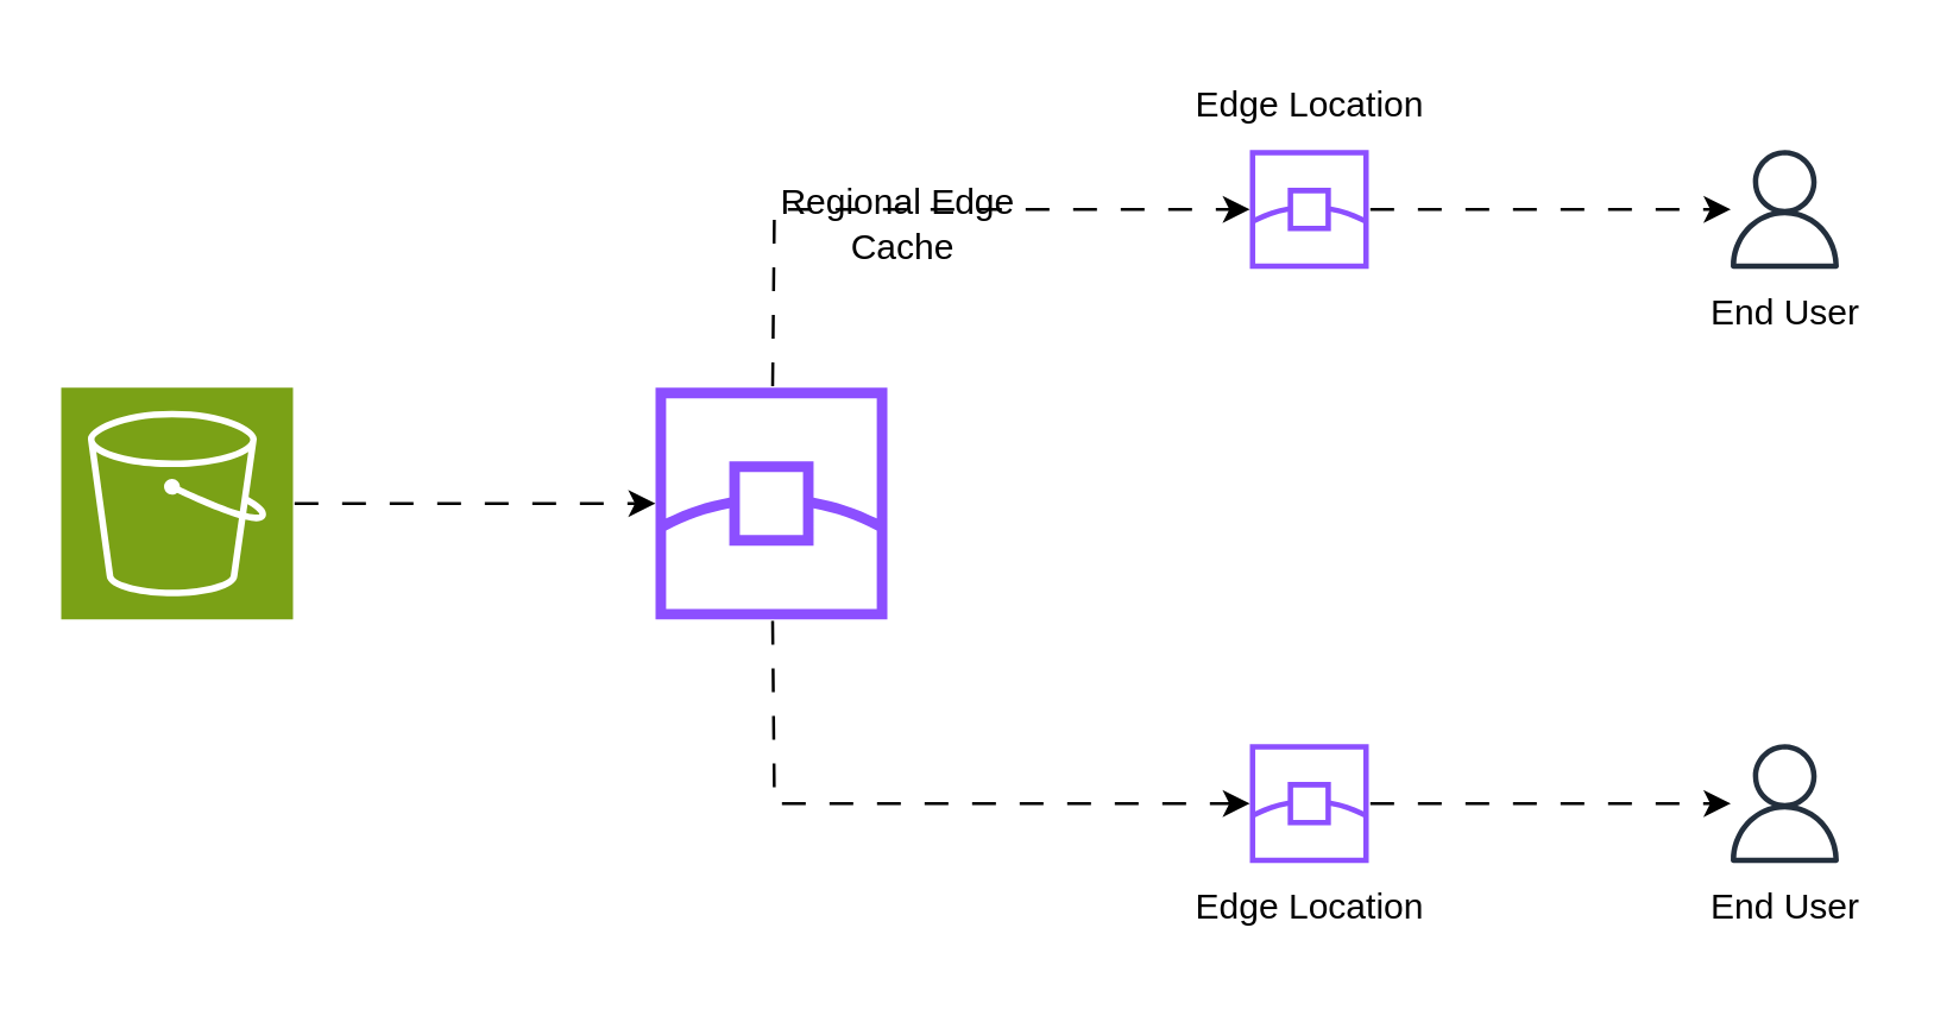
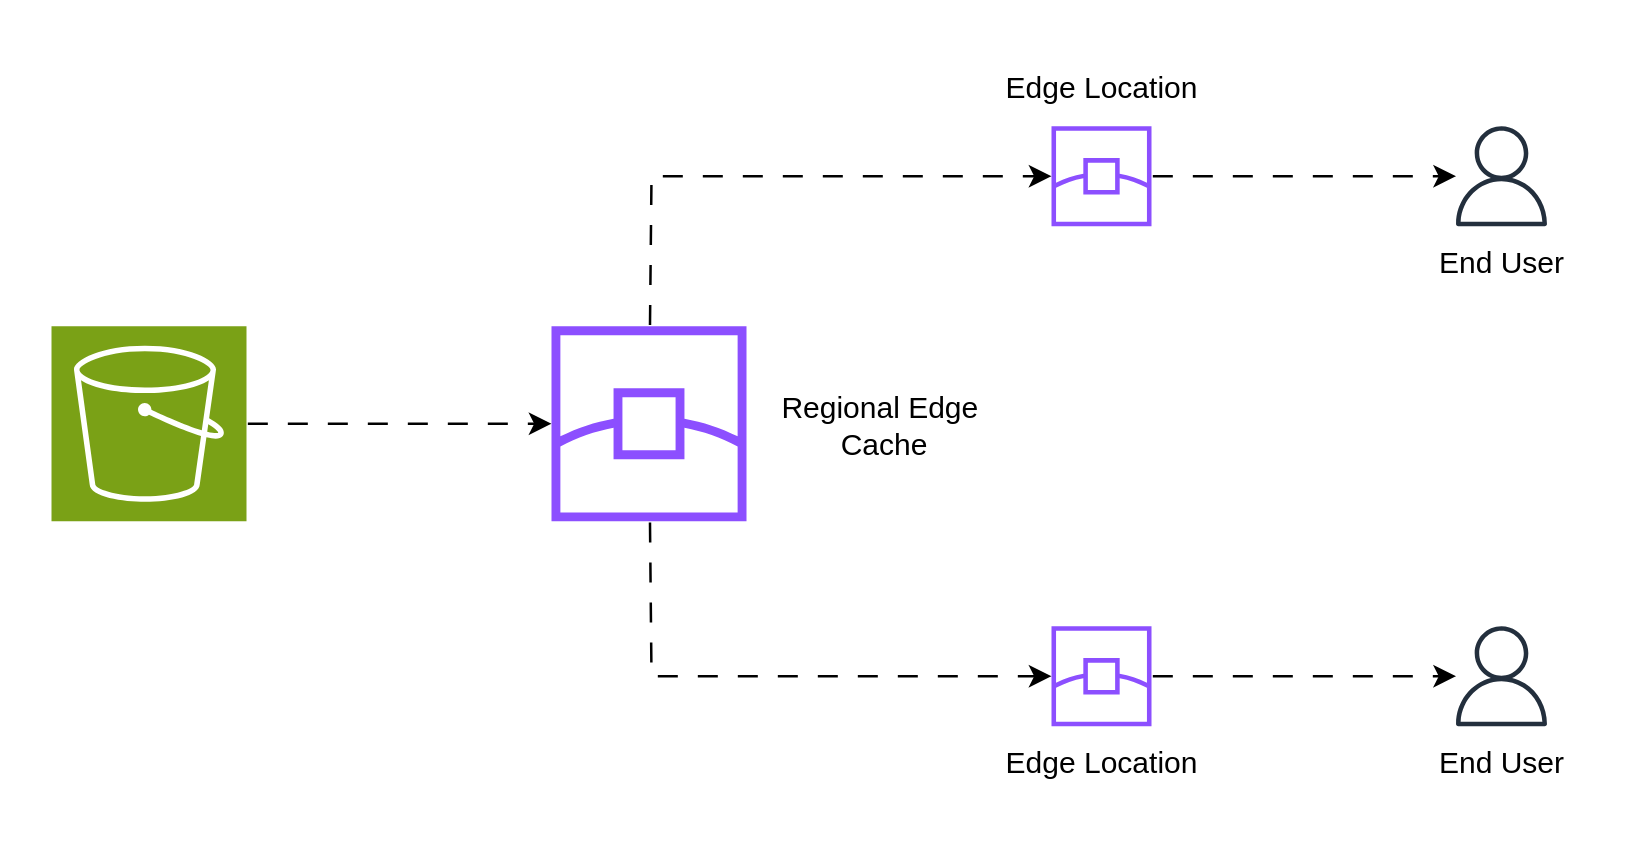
- <mxCell id="5" value="Regional Edge&amp;nbsp;&lt;div&gt;Cache&lt;/div&gt;" style="text;html=1;align=center;verticalAlign=middle;resizable=0;points=[];autosize=1;strokeColor=none;fillColor=none;" parent="1" vertex="1"><mxGeometry x="248" y="55" width="110" height="40" as="geometry" /></mxCell>
+ <mxCell id="5" value="Regional Edge&amp;nbsp;&lt;div&gt;Cache&lt;/div&gt;" style="text;html=1;align=center;verticalAlign=middle;resizable=0;points=[];autosize=1;strokeColor=none;fillColor=none;" parent="1" vertex="1"><mxGeometry x="298" y="150" width="110" height="40" as="geometry" /></mxCell>
